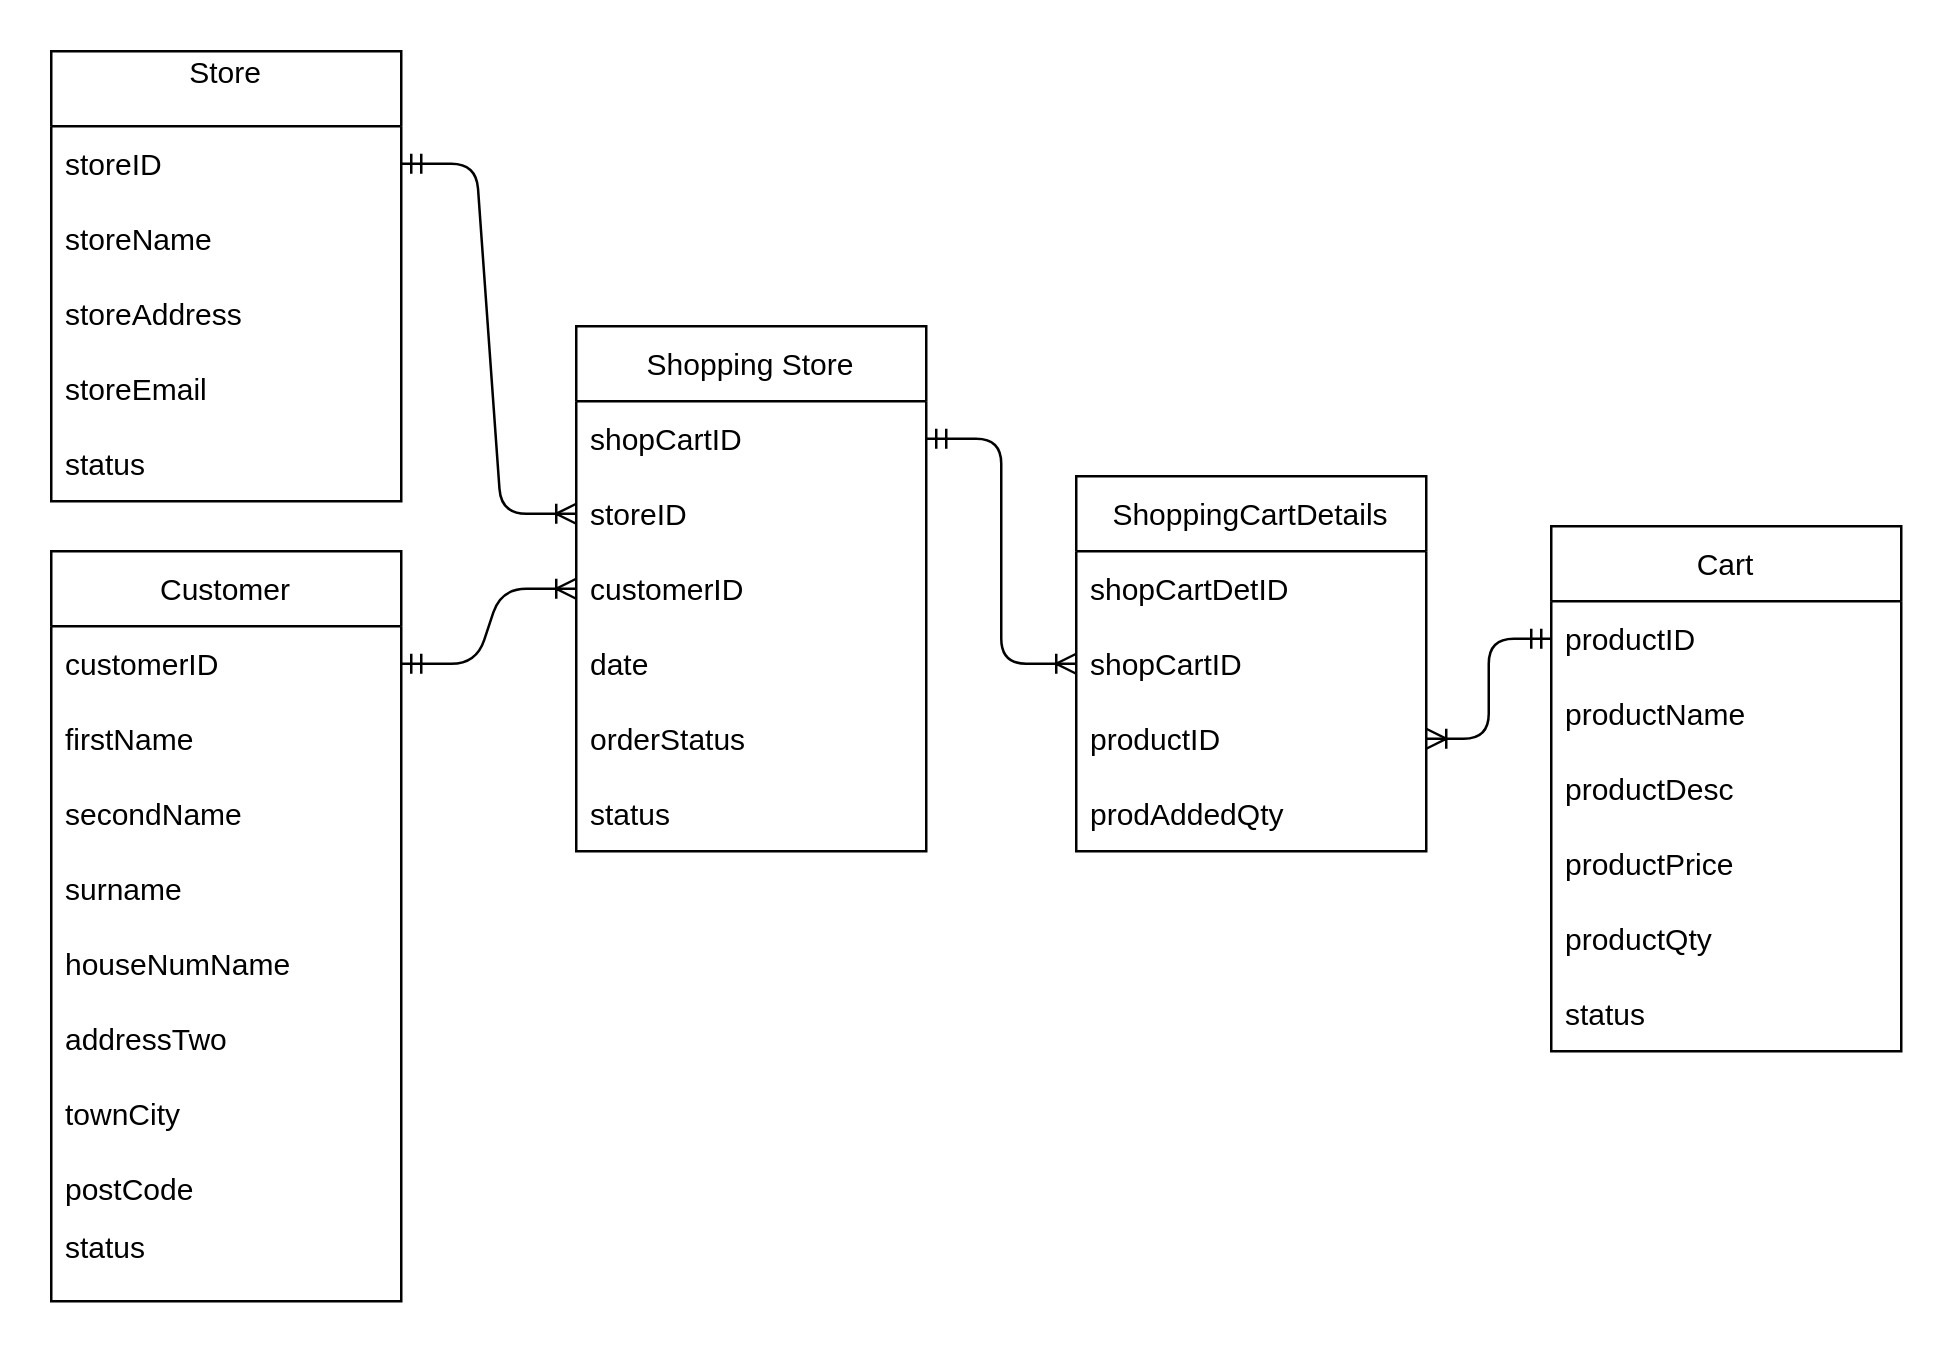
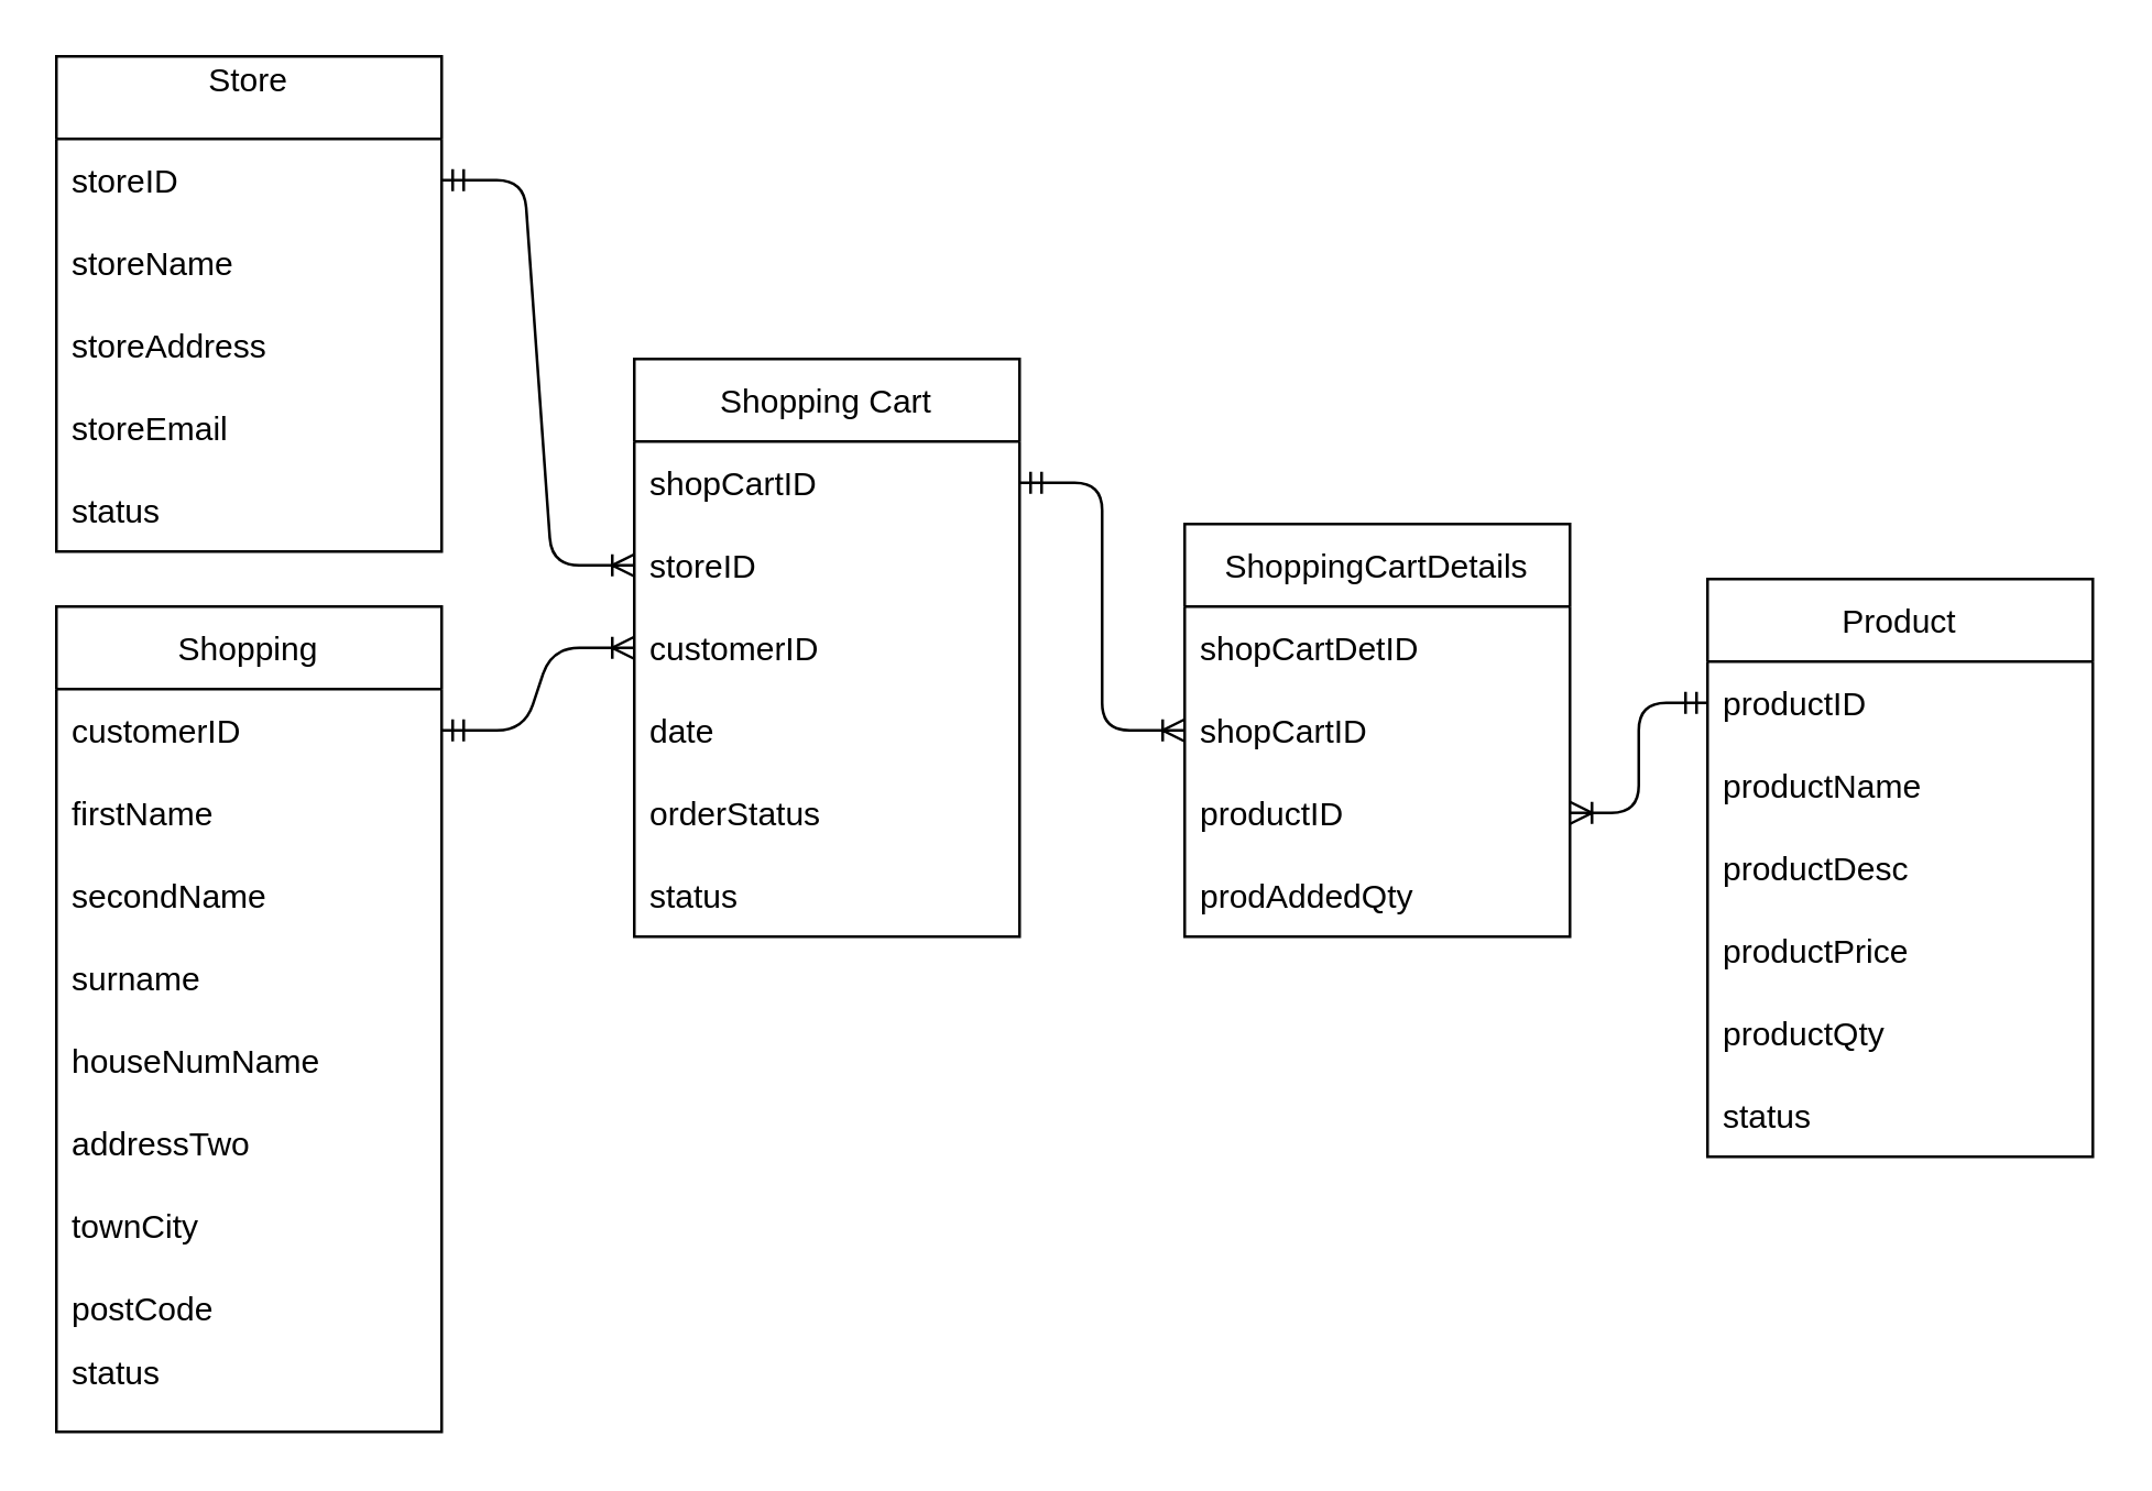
- <mxCell id="25" value="Shopping Store" style="swimlane;fontStyle=0;childLayout=stackLayout;horizontal=1;startSize=30;horizontalStack=0;resizeParent=1;resizeParentMax=0;resizeLast=0;collapsible=1;marginBottom=0;" parent="1" vertex="1"><mxGeometry x="230" y="130" width="140" height="210" as="geometry" /></mxCell>
+ <mxCell id="25" value="Shopping Cart" style="swimlane;fontStyle=0;childLayout=stackLayout;horizontal=1;startSize=30;horizontalStack=0;resizeParent=1;resizeParentMax=0;resizeLast=0;collapsible=1;marginBottom=0;" parent="1" vertex="1"><mxGeometry x="230" y="130" width="140" height="210" as="geometry" /></mxCell>
- <mxCell id="8" value="Cart" style="swimlane;fontStyle=0;childLayout=stackLayout;horizontal=1;startSize=30;horizontalStack=0;resizeParent=1;resizeParentMax=0;resizeLast=0;collapsible=1;marginBottom=0;" parent="1" vertex="1"><mxGeometry x="620" y="210" width="140" height="210" as="geometry" /></mxCell>
+ <mxCell id="8" value="Product" style="swimlane;fontStyle=0;childLayout=stackLayout;horizontal=1;startSize=30;horizontalStack=0;resizeParent=1;resizeParentMax=0;resizeLast=0;collapsible=1;marginBottom=0;" parent="1" vertex="1"><mxGeometry x="620" y="210" width="140" height="210" as="geometry" /></mxCell>
- <mxCell id="15" value="Customer" style="swimlane;fontStyle=0;childLayout=stackLayout;horizontal=1;startSize=30;horizontalStack=0;resizeParent=1;resizeParentMax=0;resizeLast=0;collapsible=1;marginBottom=0;" parent="1" vertex="1"><mxGeometry x="20" y="220" width="140" height="300" as="geometry" /></mxCell>
+ <mxCell id="15" value="Shopping" style="swimlane;fontStyle=0;childLayout=stackLayout;horizontal=1;startSize=30;horizontalStack=0;resizeParent=1;resizeParentMax=0;resizeLast=0;collapsible=1;marginBottom=0;" parent="1" vertex="1"><mxGeometry x="20" y="220" width="140" height="300" as="geometry" /></mxCell>
